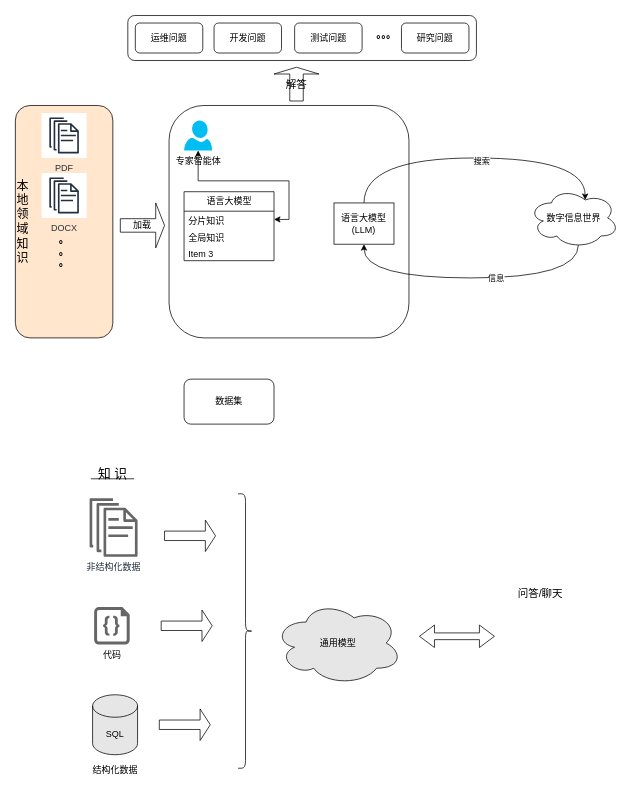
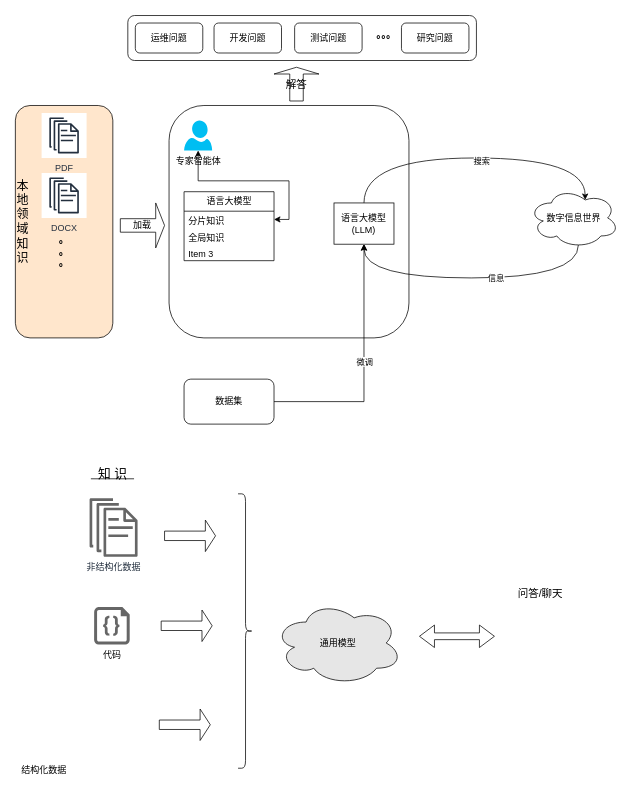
+ <mxCell id="27" style="edgeStyle=orthogonalEdgeStyle;rounded=0;orthogonalLoop=1;jettySize=auto;html=1;entryX=0.5;entryY=1;entryDx=0;entryDy=0;" edge="1" parent="1" source="29" target="6"><mxGeometry relative="1" as="geometry"><mxPoint x="485" y="340" as="targetPoint" /></mxGeometry></mxCell>
+ <mxCell id="28" value="微调" style="edgeLabel;html=1;align=center;verticalAlign=middle;resizable=0;points=[];" vertex="1" connectable="0" parent="27"><mxGeometry x="-0.379" y="-1" relative="1" as="geometry"><mxPoint x="18" y="-55" as="offset" /></mxGeometry></mxCell>
- <mxCell id="32" value="SQL" style="shape=cylinder3;whiteSpace=wrap;html=1;boundedLbl=1;backgroundOutline=1;size=15;fillColor=#E6E6E6;" vertex="1" parent="1"><mxGeometry x="123" y="926" width="60" height="80" as="geometry" /></mxCell>
- <mxCell id="36" value="结构化数据" style="text;strokeColor=none;align=center;fillColor=none;html=1;verticalAlign=middle;whiteSpace=wrap;rounded=0;" vertex="1" parent="1"><mxGeometry x="112.5" y="1012" width="81" height="30" as="geometry" /></mxCell>
+ <mxCell id="36" value="结构化数据" style="text;strokeColor=none;align=center;fillColor=none;html=1;verticalAlign=middle;whiteSpace=wrap;rounded=0;" vertex="1" parent="1"><mxGeometry x="17.5" y="1012" width="81" height="30" as="geometry" /></mxCell>
